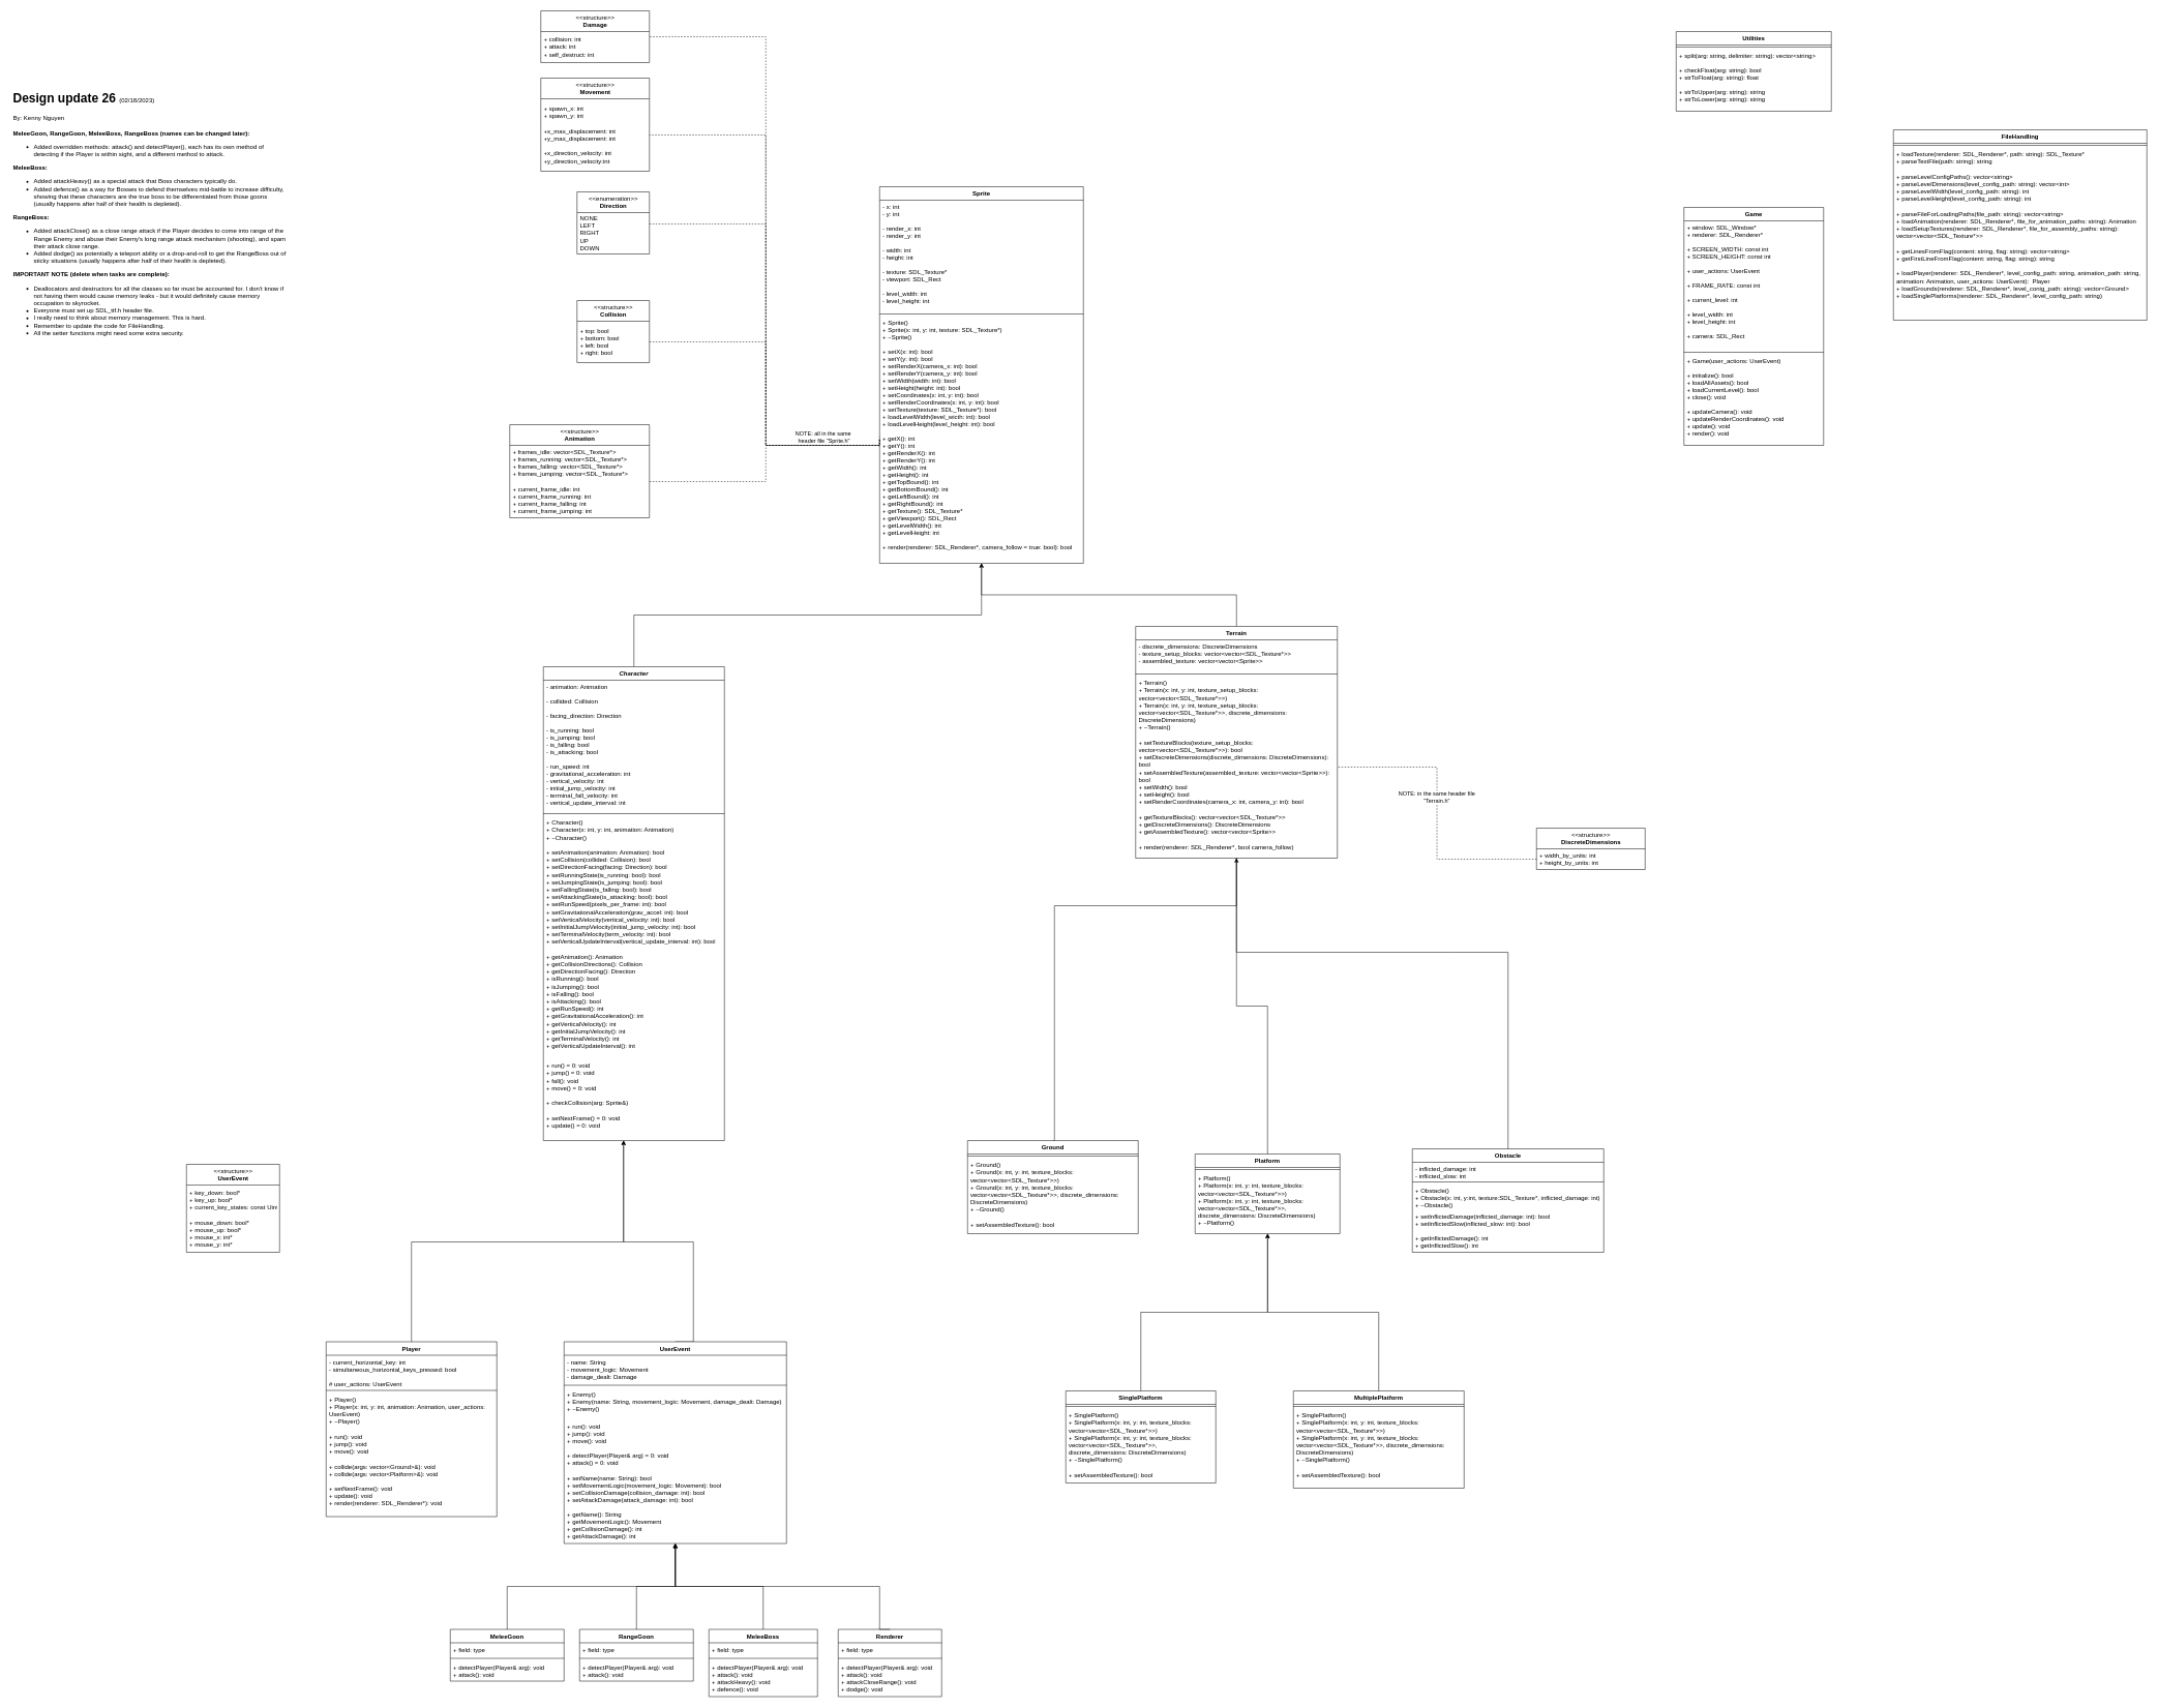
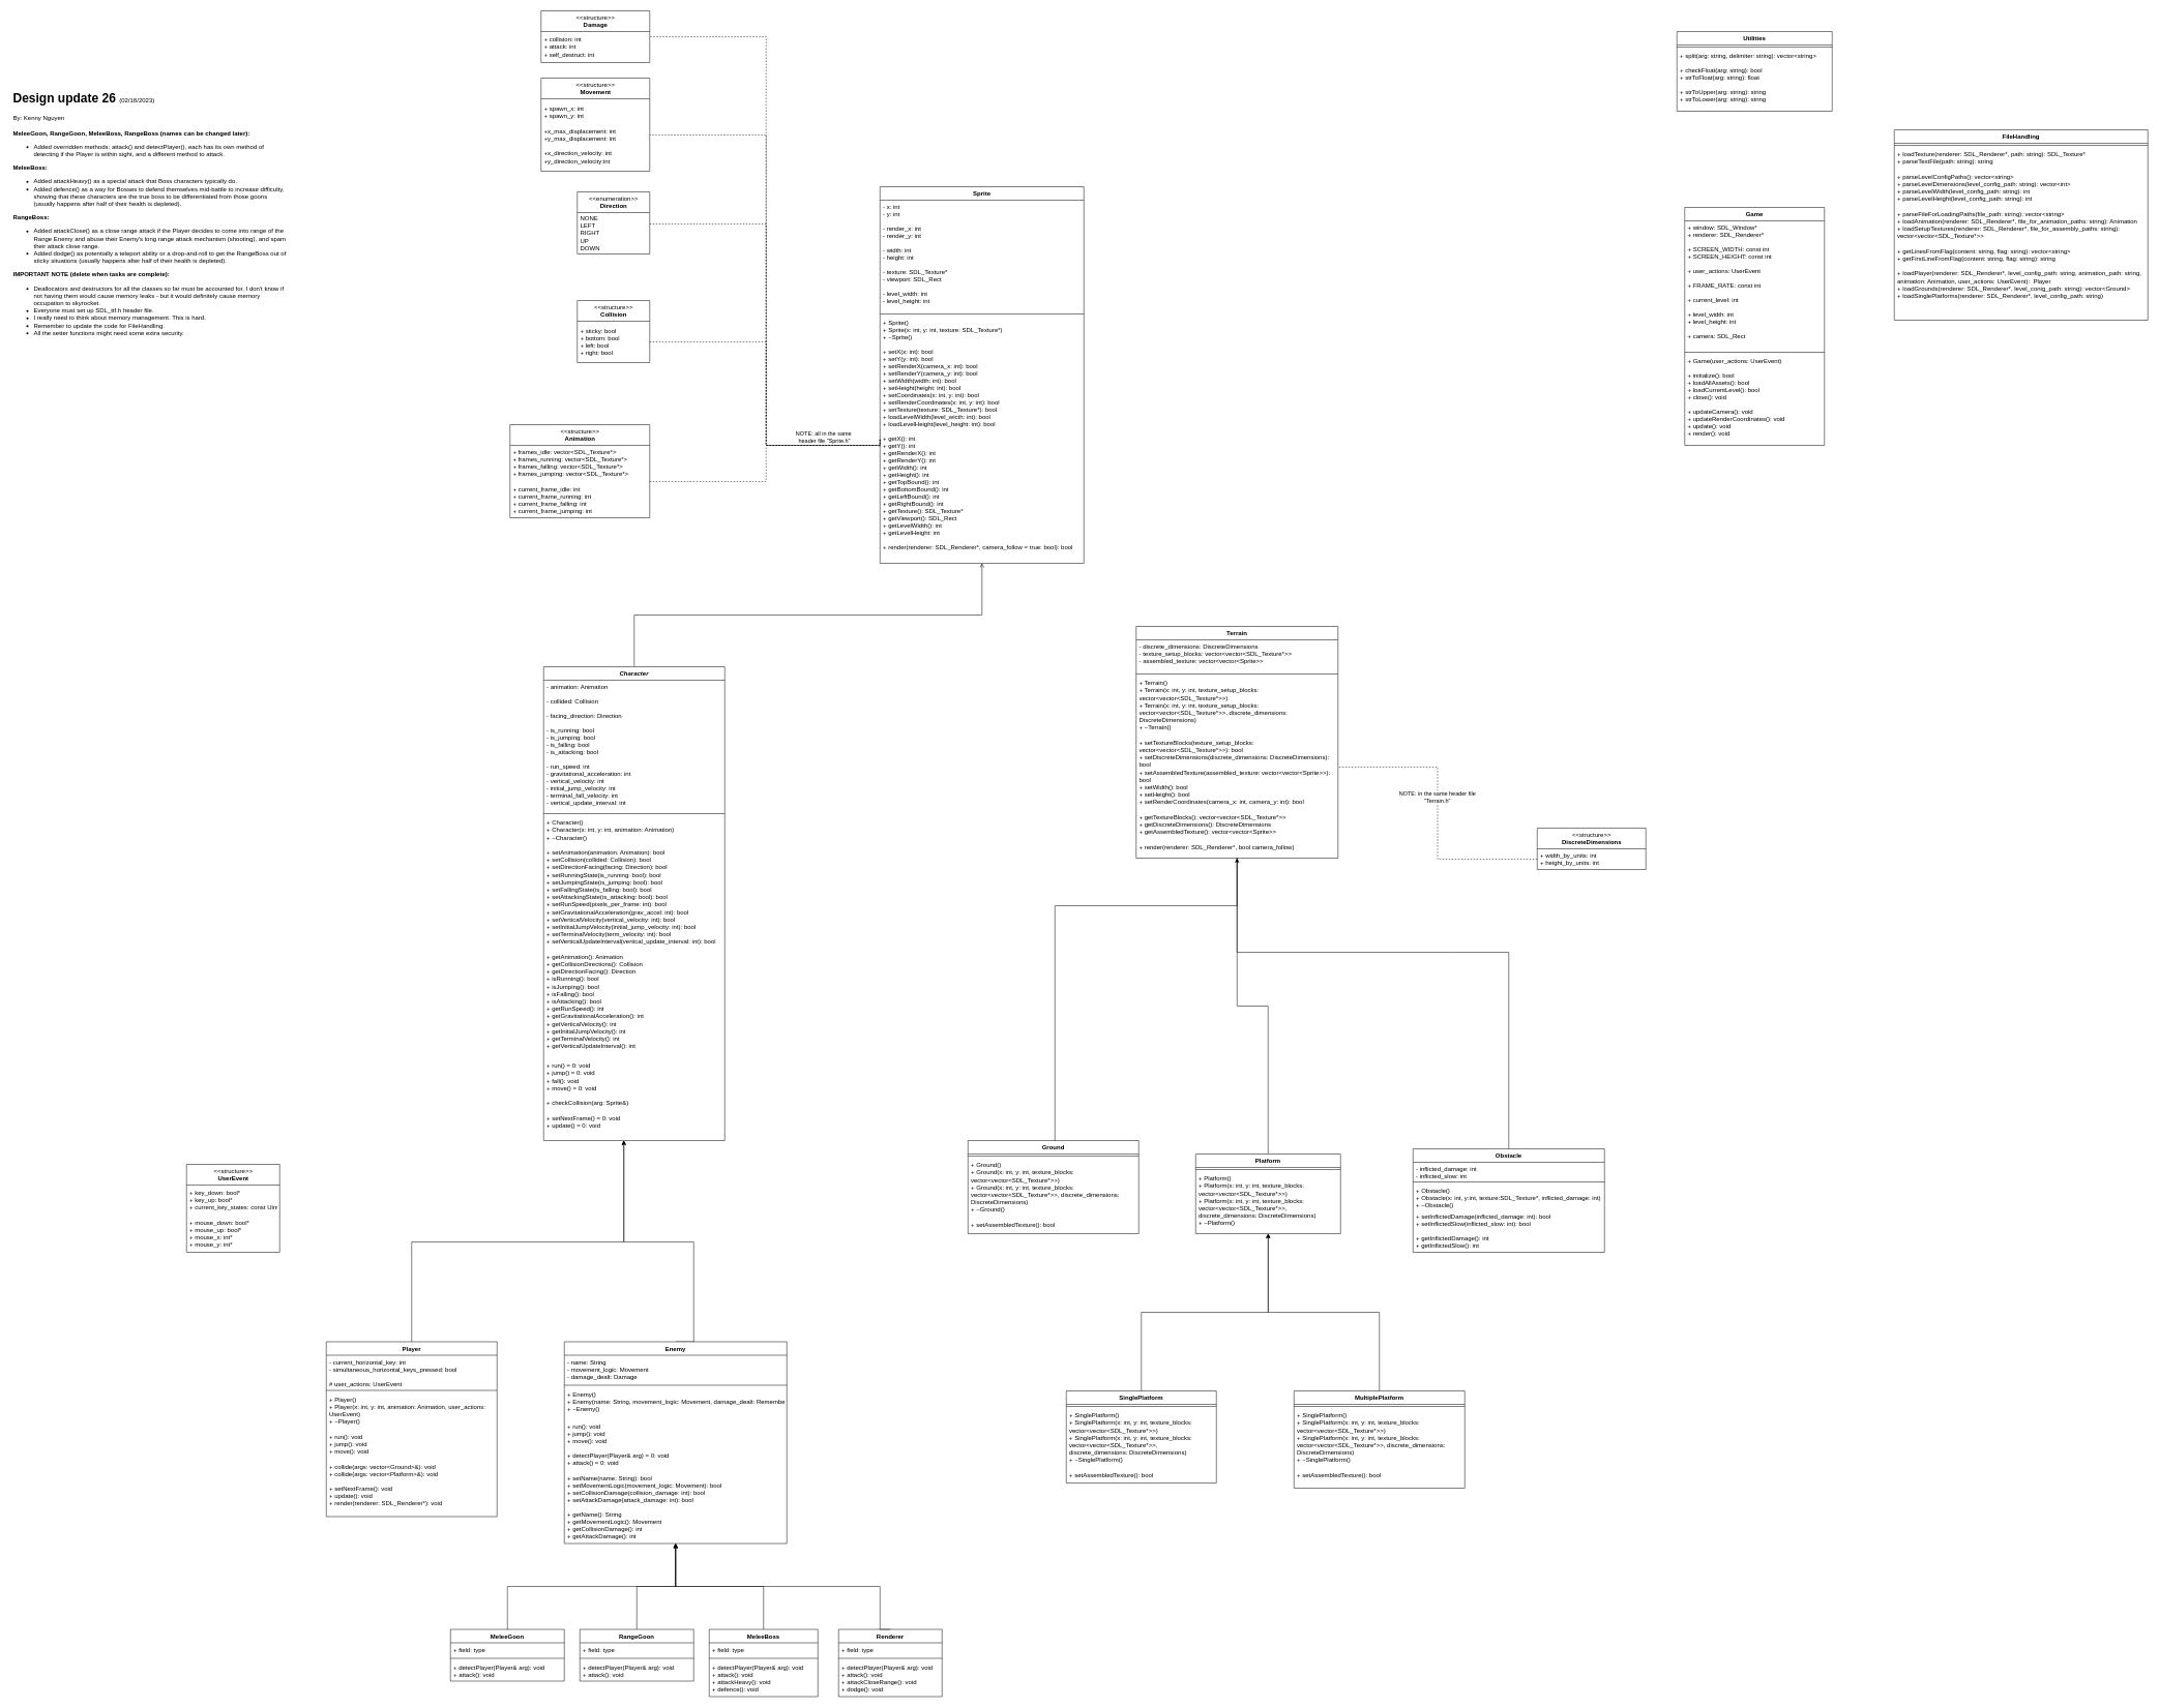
- <mxCell id="65" value="+ top: bool&lt;br&gt;+ bottom: bool&lt;br&gt;+ left: bool&lt;br&gt;+ right: bool" style="text;html=1;strokeColor=none;fillColor=none;align=left;verticalAlign=middle;spacingLeft=4;spacingRight=4;overflow=hidden;rotatable=0;points=[[0,0.5],[1,0.5]];portConstraint=eastwest;" parent="64" vertex="1"><mxGeometry y="40" width="140" height="80" as="geometry" /></mxCell>
+ <mxCell id="65" value="+ sticky: bool&lt;br&gt;+ bottom: bool&lt;br&gt;+ left: bool&lt;br&gt;+ right: bool" style="text;html=1;strokeColor=none;fillColor=none;align=left;verticalAlign=middle;spacingLeft=4;spacingRight=4;overflow=hidden;rotatable=0;points=[[0,0.5],[1,0.5]];portConstraint=eastwest;" parent="64" vertex="1"><mxGeometry y="40" width="140" height="80" as="geometry" /></mxCell>
- <mxCell id="3" style="edgeStyle=orthogonalEdgeStyle;rounded=0;orthogonalLoop=1;jettySize=auto;html=1;exitX=0.5;exitY=0;exitDx=0;exitDy=0;entryX=0.5;entryY=1;entryDx=0;entryDy=0;" parent="1" source="31" target="4" edge="1"><mxGeometry relative="1" as="geometry" /></mxCell>
- <mxCell id="22" value="UserEvent" style="swimlane;fontStyle=1;align=center;verticalAlign=top;childLayout=stackLayout;horizontal=1;startSize=26;horizontalStack=0;resizeParent=1;resizeParentMax=0;resizeLast=0;collapsible=1;marginBottom=0;" parent="1" vertex="1"><mxGeometry x="1090" y="2593" width="430" height="390" as="geometry" /></mxCell>
+ <mxCell id="22" value="Enemy" style="swimlane;fontStyle=1;align=center;verticalAlign=top;childLayout=stackLayout;horizontal=1;startSize=26;horizontalStack=0;resizeParent=1;resizeParentMax=0;resizeLast=0;collapsible=1;marginBottom=0;" parent="1" vertex="1"><mxGeometry x="1090" y="2593" width="430" height="390" as="geometry" /></mxCell>
- <mxCell id="25" value="+ Enemy()&#10;+ Enemy(name: String, movement_logic: Movement, damage_dealt: Damage)&#10;+ ~Enemy()" style="text;strokeColor=none;fillColor=none;align=left;verticalAlign=top;spacingLeft=4;spacingRight=4;overflow=hidden;rotatable=0;points=[[0,0.5],[1,0.5]];portConstraint=eastwest;" parent="22" vertex="1"><mxGeometry y="88" width="430" height="62" as="geometry" /></mxCell>
+ <mxCell id="25" value="+ Enemy()&#10;+ Enemy(name: String, movement_logic: Movement, damage_dealt: Remember)&#10;+ ~Enemy()" style="text;strokeColor=none;fillColor=none;align=left;verticalAlign=top;spacingLeft=4;spacingRight=4;overflow=hidden;rotatable=0;points=[[0,0.5],[1,0.5]];portConstraint=eastwest;" parent="22" vertex="1"><mxGeometry y="88" width="430" height="62" as="geometry" /></mxCell>
